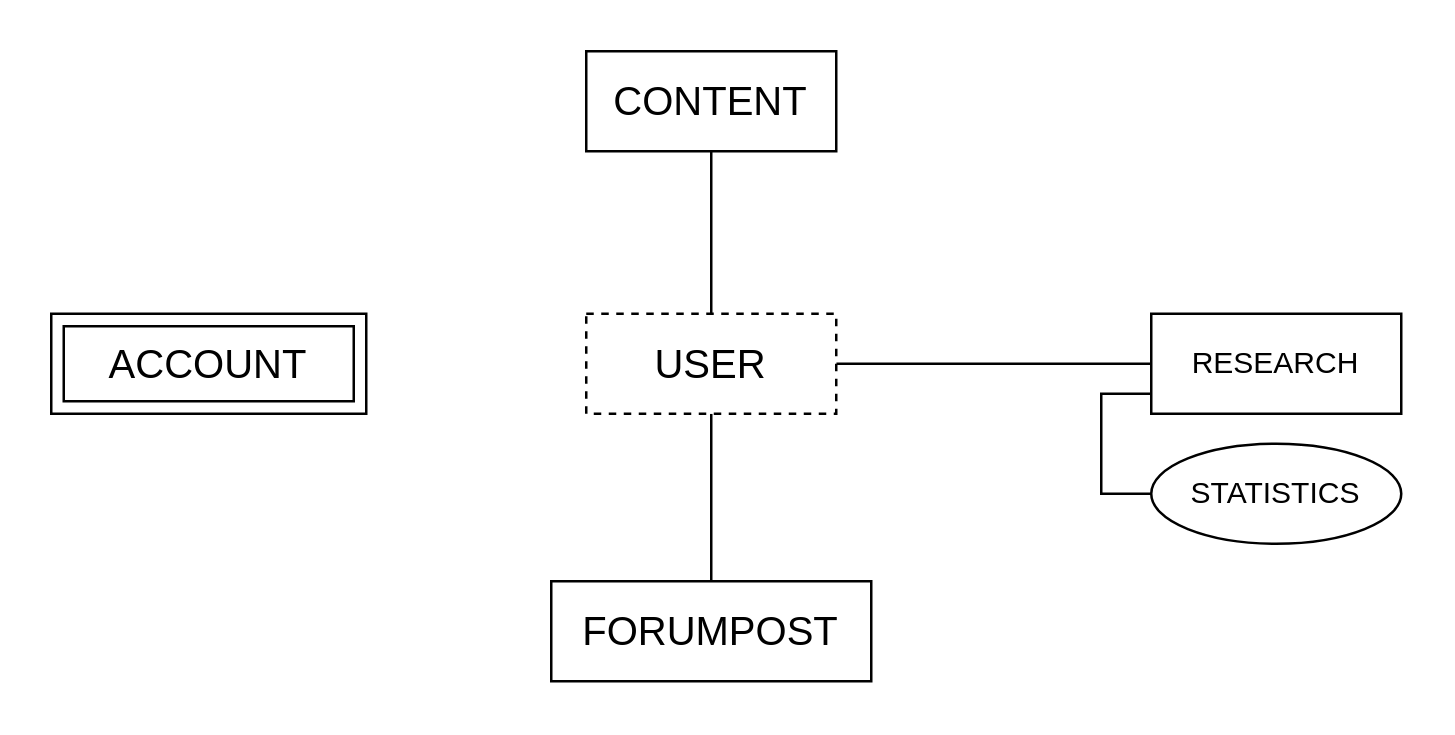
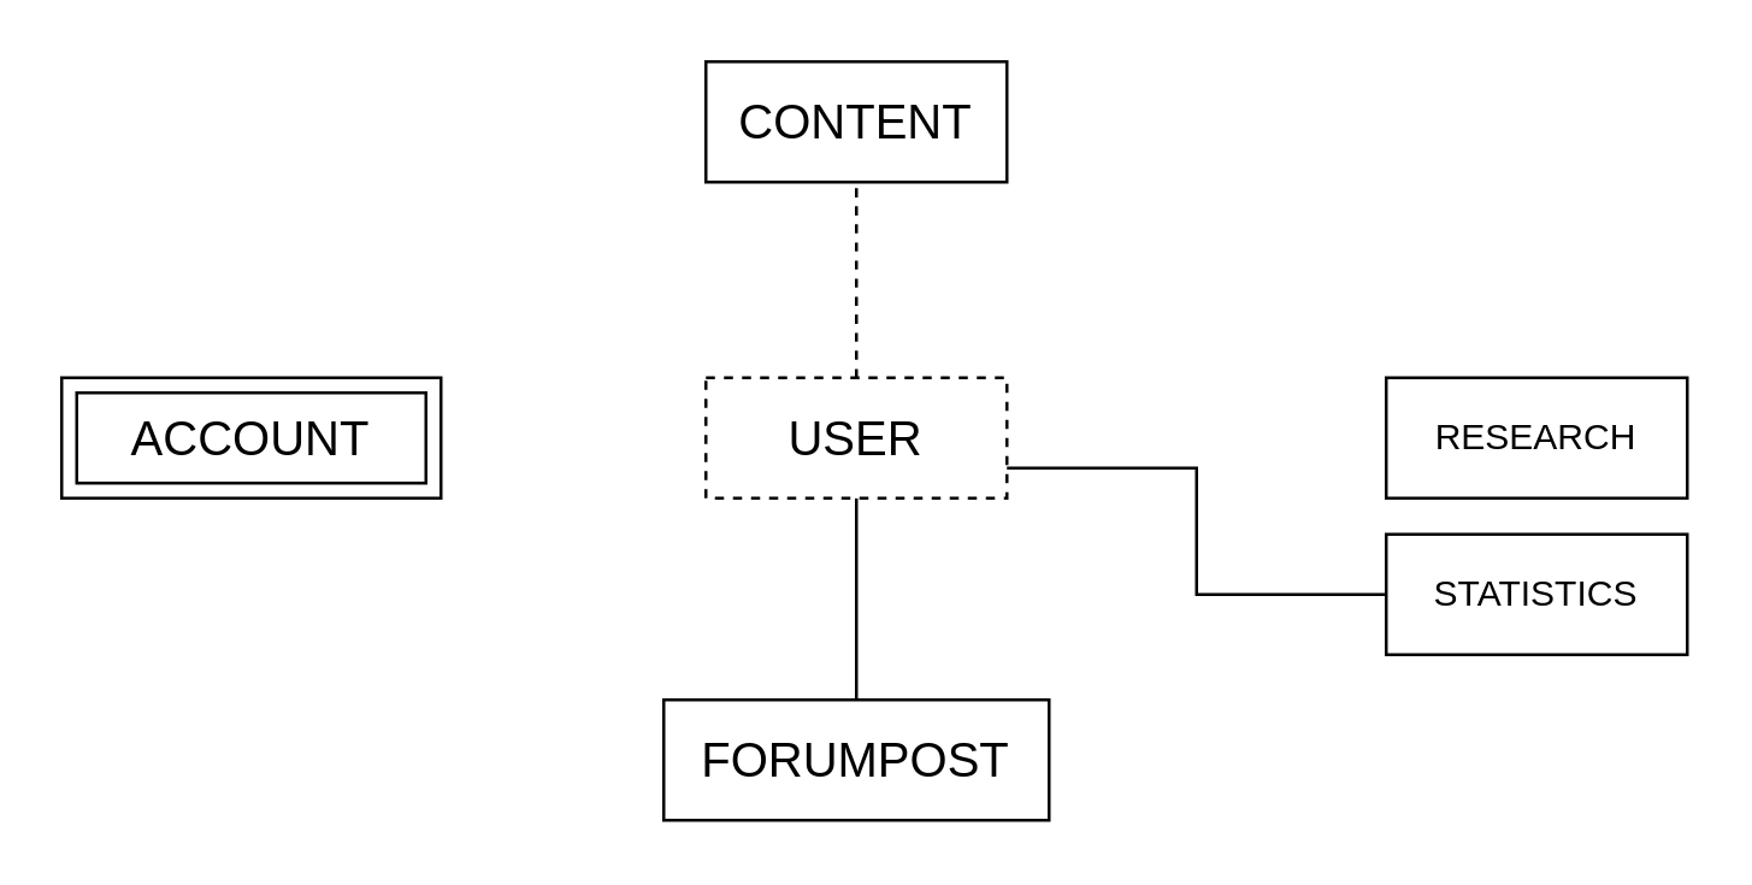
- <mxCell id="2" style="edgeStyle=none;curved=1;rounded=0;orthogonalLoop=1;jettySize=auto;html=1;entryX=0.5;entryY=1;entryDx=0;entryDy=0;fontSize=12;startSize=8;endSize=8;endArrow=none;endFill=0;" parent="1" source="5" target="7" edge="1"><mxGeometry relative="1" as="geometry" /></mxCell>
+ <mxCell id="2" style="edgeStyle=none;curved=1;rounded=0;orthogonalLoop=1;jettySize=auto;html=1;entryX=0.5;entryY=1;entryDx=0;entryDy=0;fontSize=12;startSize=8;endSize=8;endArrow=none;endFill=0;dashed=1;" parent="1" source="5" target="7" edge="1"><mxGeometry relative="1" as="geometry" /></mxCell>
- <mxCell id="4" style="edgeStyle=orthogonalEdgeStyle;rounded=0;orthogonalLoop=1;jettySize=auto;html=1;entryX=0;entryY=0.5;entryDx=0;entryDy=0;endArrow=none;endFill=0;" parent="1" source="5" target="10" edge="1"><mxGeometry relative="1" as="geometry"><mxPoint x="468" y="145" as="targetPoint" /></mxGeometry></mxCell>
- <mxCell id="9" style="edgeStyle=orthogonalEdgeStyle;rounded=0;orthogonalLoop=1;jettySize=auto;html=1;exitX=0;exitY=0.5;exitDx=0;exitDy=0;endArrow=none;endFill=0;" parent="1" source="11" target="10" edge="1"><mxGeometry relative="1" as="geometry"><mxPoint x="460" y="215" as="sourcePoint" /></mxGeometry></mxCell>
+ <mxCell id="9" style="edgeStyle=orthogonalEdgeStyle;rounded=0;orthogonalLoop=1;jettySize=auto;html=1;exitX=0;exitY=0.5;exitDx=0;exitDy=0;entryX=1;entryY=0.75;entryDx=0;entryDy=0;endArrow=none;endFill=0;" parent="1" source="11" target="5" edge="1"><mxGeometry relative="1" as="geometry"><mxPoint x="460" y="215" as="sourcePoint" /></mxGeometry></mxCell>
- <mxCell id="11" value="STATISTICS" style="ellipse;whiteSpace=wrap;html=1;align=center;" parent="1" vertex="1"><mxGeometry x="460" y="177" width="100" height="40" as="geometry" /></mxCell>
+ <mxCell id="11" value="STATISTICS" style="whiteSpace=wrap;html=1;align=center;" parent="1" vertex="1"><mxGeometry x="460" y="177" width="100" height="40" as="geometry" /></mxCell>
